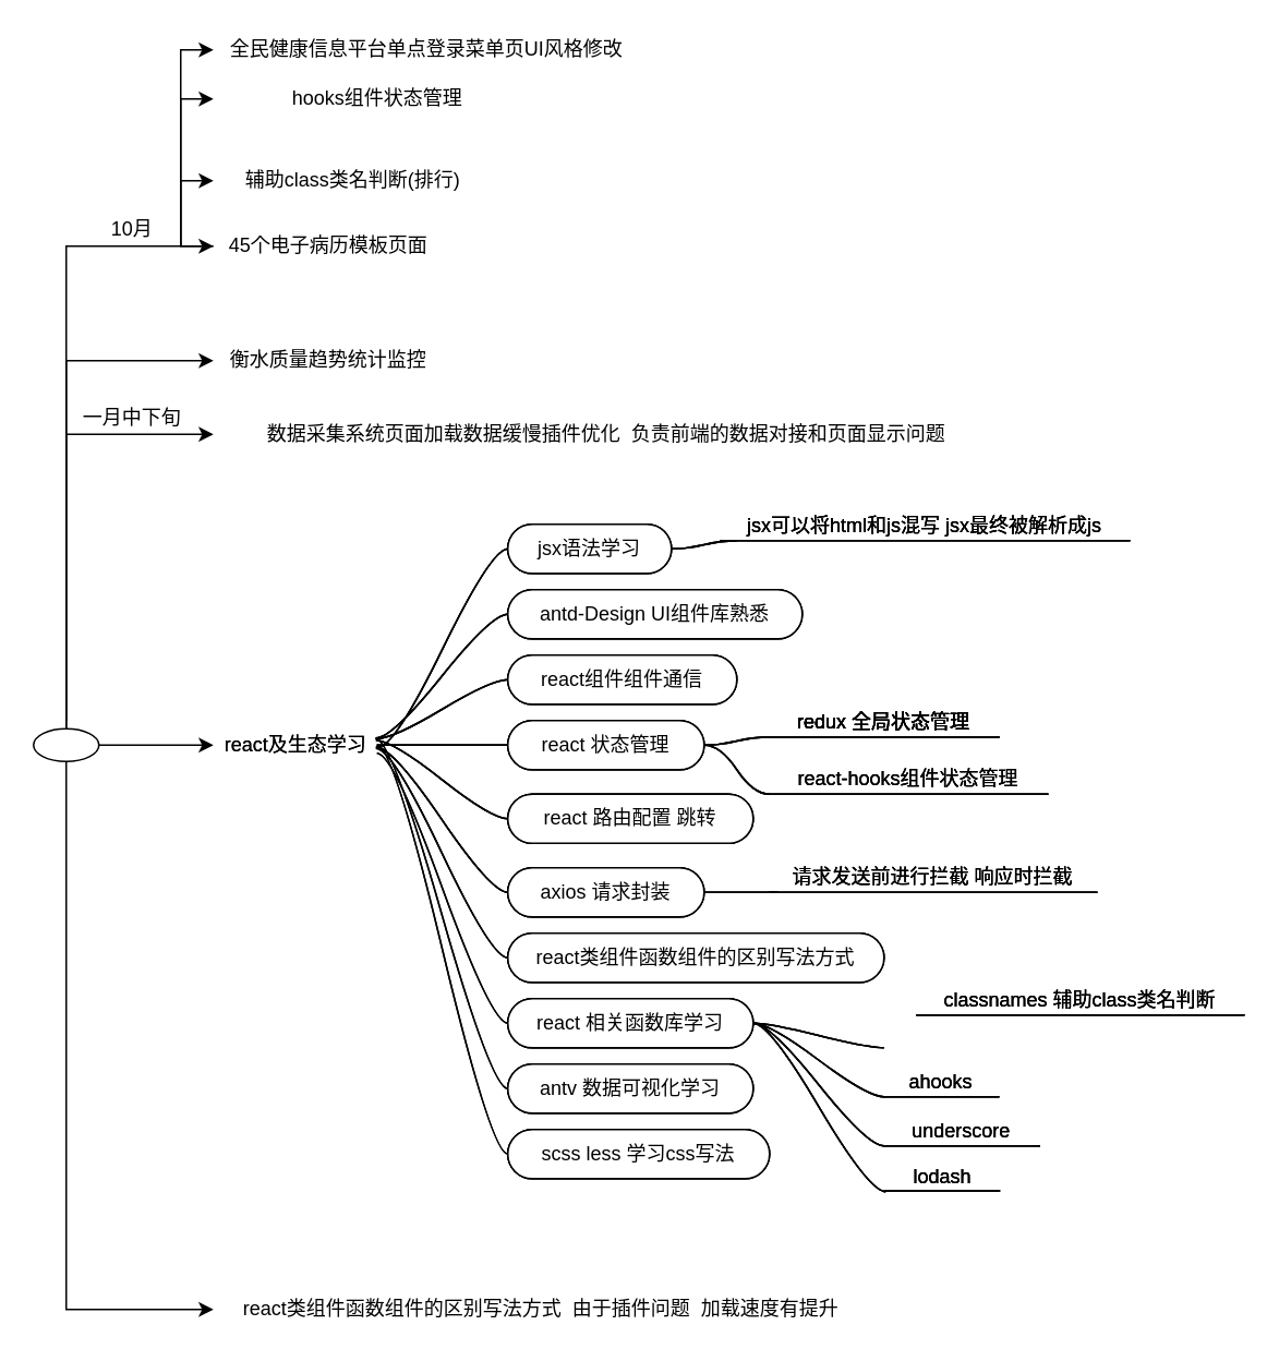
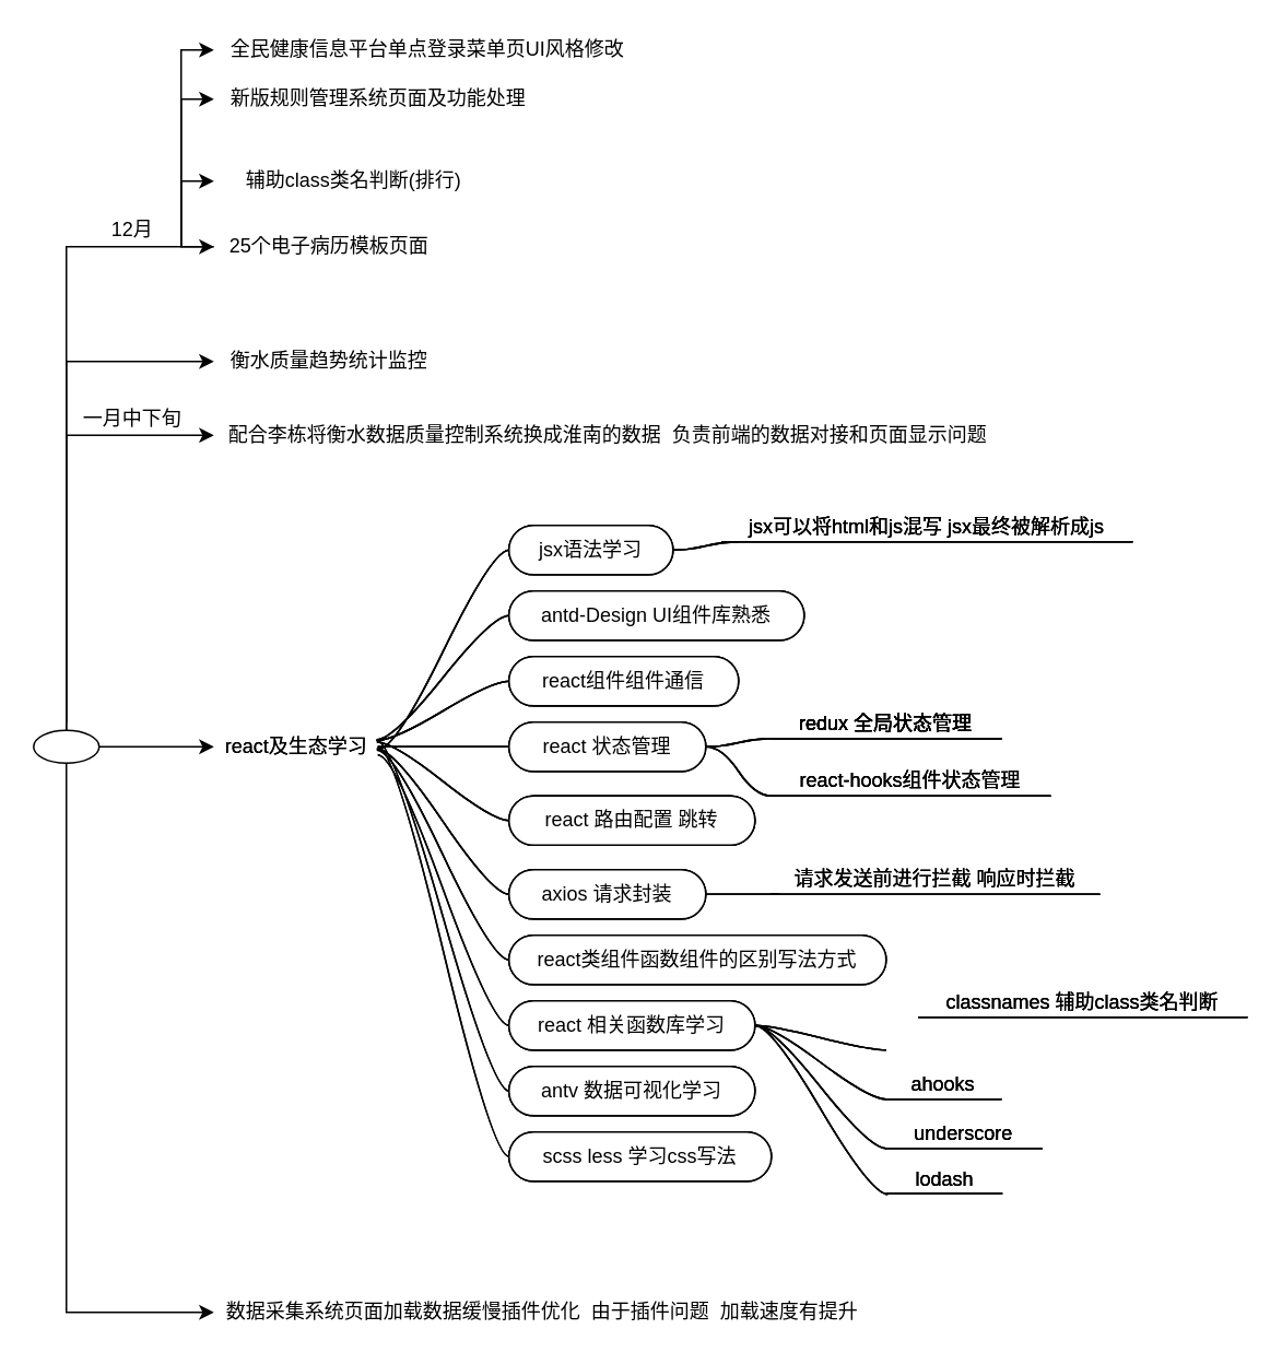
- <mxCell id="127" value="hooks组件状态管理" style="text;html=1;align=center;verticalAlign=middle;resizable=0;points=[];autosize=1;" vertex="1" parent="1"><mxGeometry x="130" y="50" width="200" height="20" as="geometry" /></mxCell>
+ <mxCell id="127" value="新版规则管理系统页面及功能处理" style="text;html=1;align=center;verticalAlign=middle;resizable=0;points=[];autosize=1;" vertex="1" parent="1"><mxGeometry x="130" y="50" width="200" height="20" as="geometry" /></mxCell>
- <mxCell id="6" value="10月" style="text;html=1;align=center;verticalAlign=middle;resizable=0;points=[];autosize=1;" parent="1" vertex="1"><mxGeometry x="60" y="130" width="40" height="20" as="geometry" /></mxCell>
+ <mxCell id="6" value="12月" style="text;html=1;align=center;verticalAlign=middle;resizable=0;points=[];autosize=1;" parent="1" vertex="1"><mxGeometry x="60" y="130" width="40" height="20" as="geometry" /></mxCell>
- <mxCell id="8" value="45个电子病历模板页面&lt;br&gt;" style="text;html=1;align=center;verticalAlign=middle;resizable=0;points=[];autosize=1;" parent="1" vertex="1"><mxGeometry x="130" y="140" width="140" height="20" as="geometry" /></mxCell>
+ <mxCell id="8" value="25个电子病历模板页面&lt;br&gt;" style="text;html=1;align=center;verticalAlign=middle;resizable=0;points=[];autosize=1;" parent="1" vertex="1"><mxGeometry x="130" y="140" width="140" height="20" as="geometry" /></mxCell>
- <mxCell id="123" value="数据采集系统页面加载数据缓慢插件优化&amp;nbsp; 负责前端的数据对接和页面显示问题" style="text;html=1;align=center;verticalAlign=middle;resizable=0;points=[];autosize=1;" vertex="1" parent="1"><mxGeometry x="130" y="255" width="480" height="20" as="geometry" /></mxCell>
+ <mxCell id="123" value="配合李栋将衡水数据质量控制系统换成淮南的数据&amp;nbsp; 负责前端的数据对接和页面显示问题" style="text;html=1;align=center;verticalAlign=middle;resizable=0;points=[];autosize=1;" vertex="1" parent="1"><mxGeometry x="130" y="255" width="480" height="20" as="geometry" /></mxCell>
- <mxCell id="124" value="react类组件函数组件的区别写法方式&amp;nbsp; 由于插件问题&amp;nbsp; 加载速度有提升" style="text;html=1;align=center;verticalAlign=middle;resizable=0;points=[];autosize=1;" vertex="1" parent="1"><mxGeometry x="130" y="790" width="400" height="20" as="geometry" /></mxCell>
+ <mxCell id="124" value="数据采集系统页面加载数据缓慢插件优化&amp;nbsp; 由于插件问题&amp;nbsp; 加载速度有提升" style="text;html=1;align=center;verticalAlign=middle;resizable=0;points=[];autosize=1;" vertex="1" parent="1"><mxGeometry x="130" y="790" width="400" height="20" as="geometry" /></mxCell>
